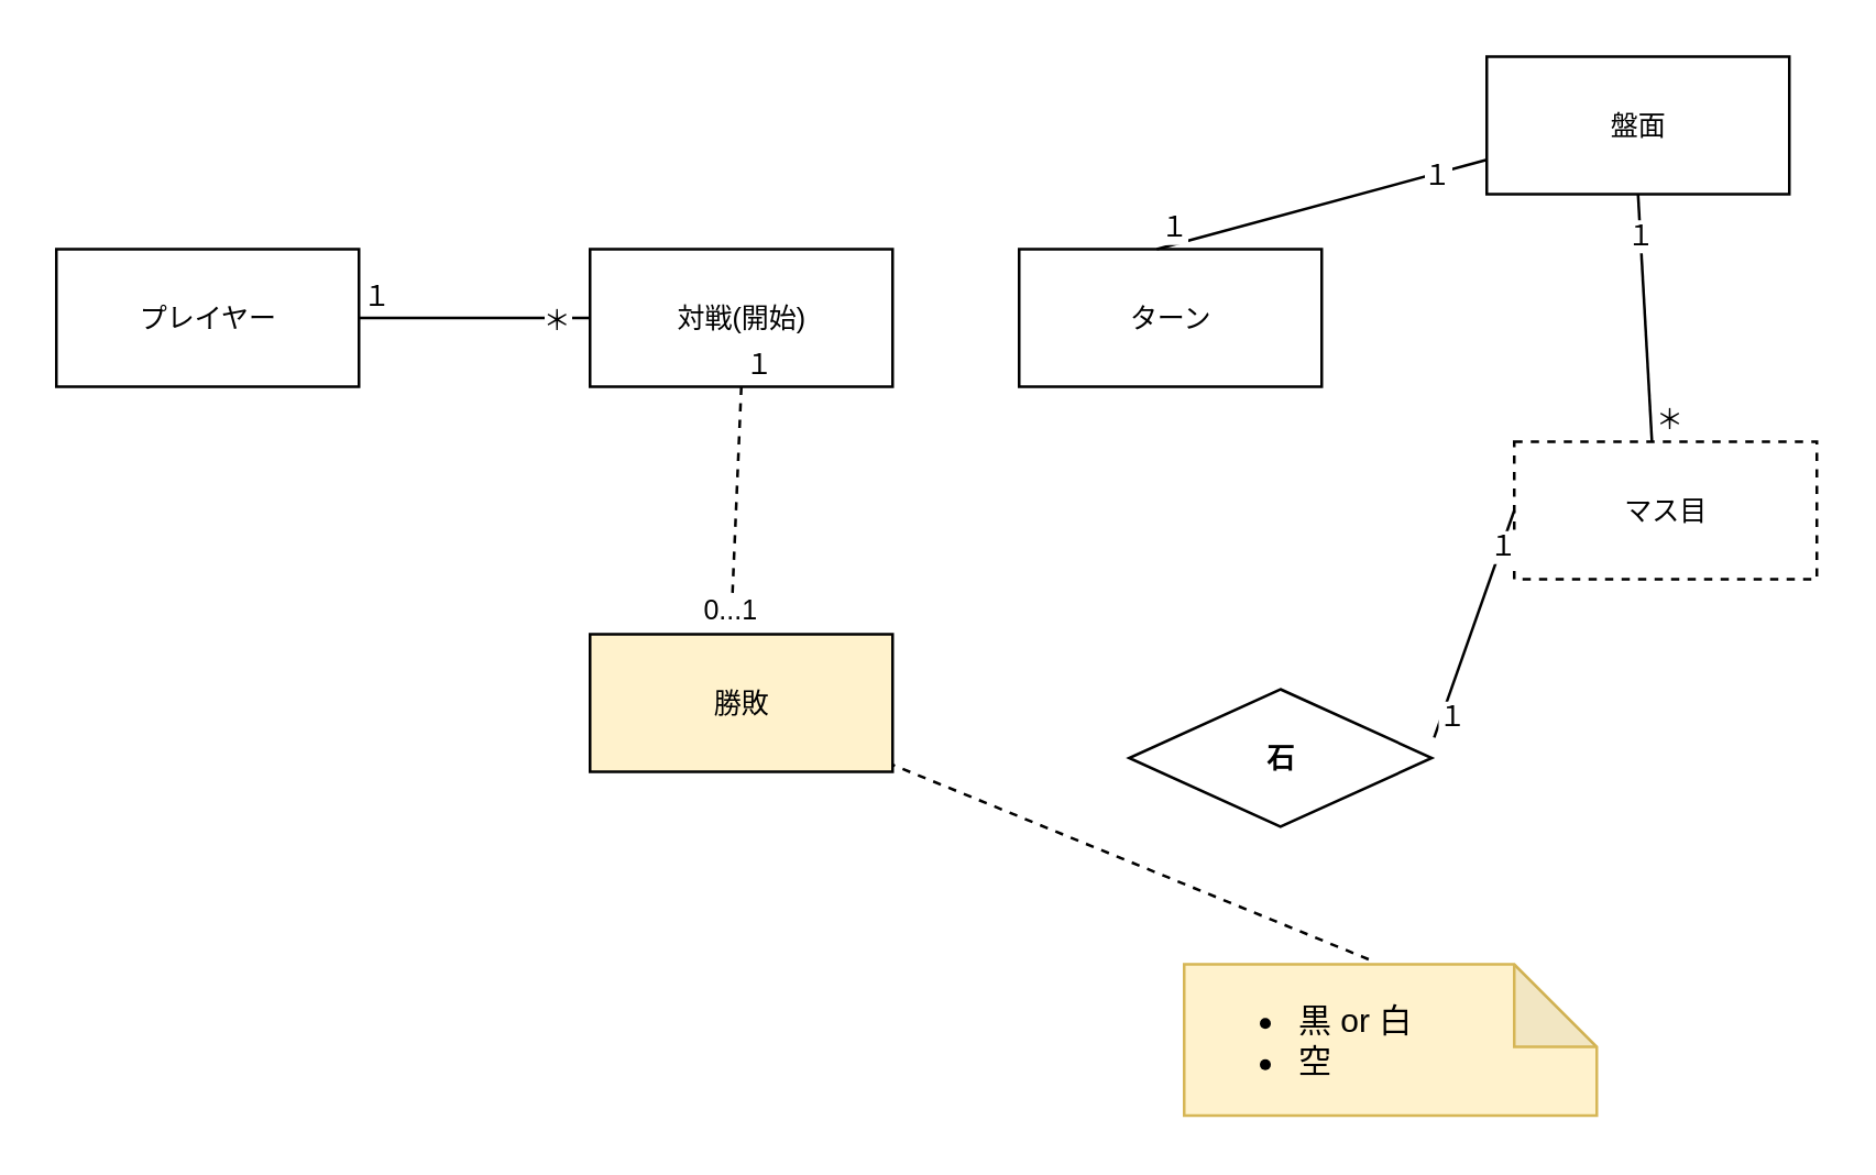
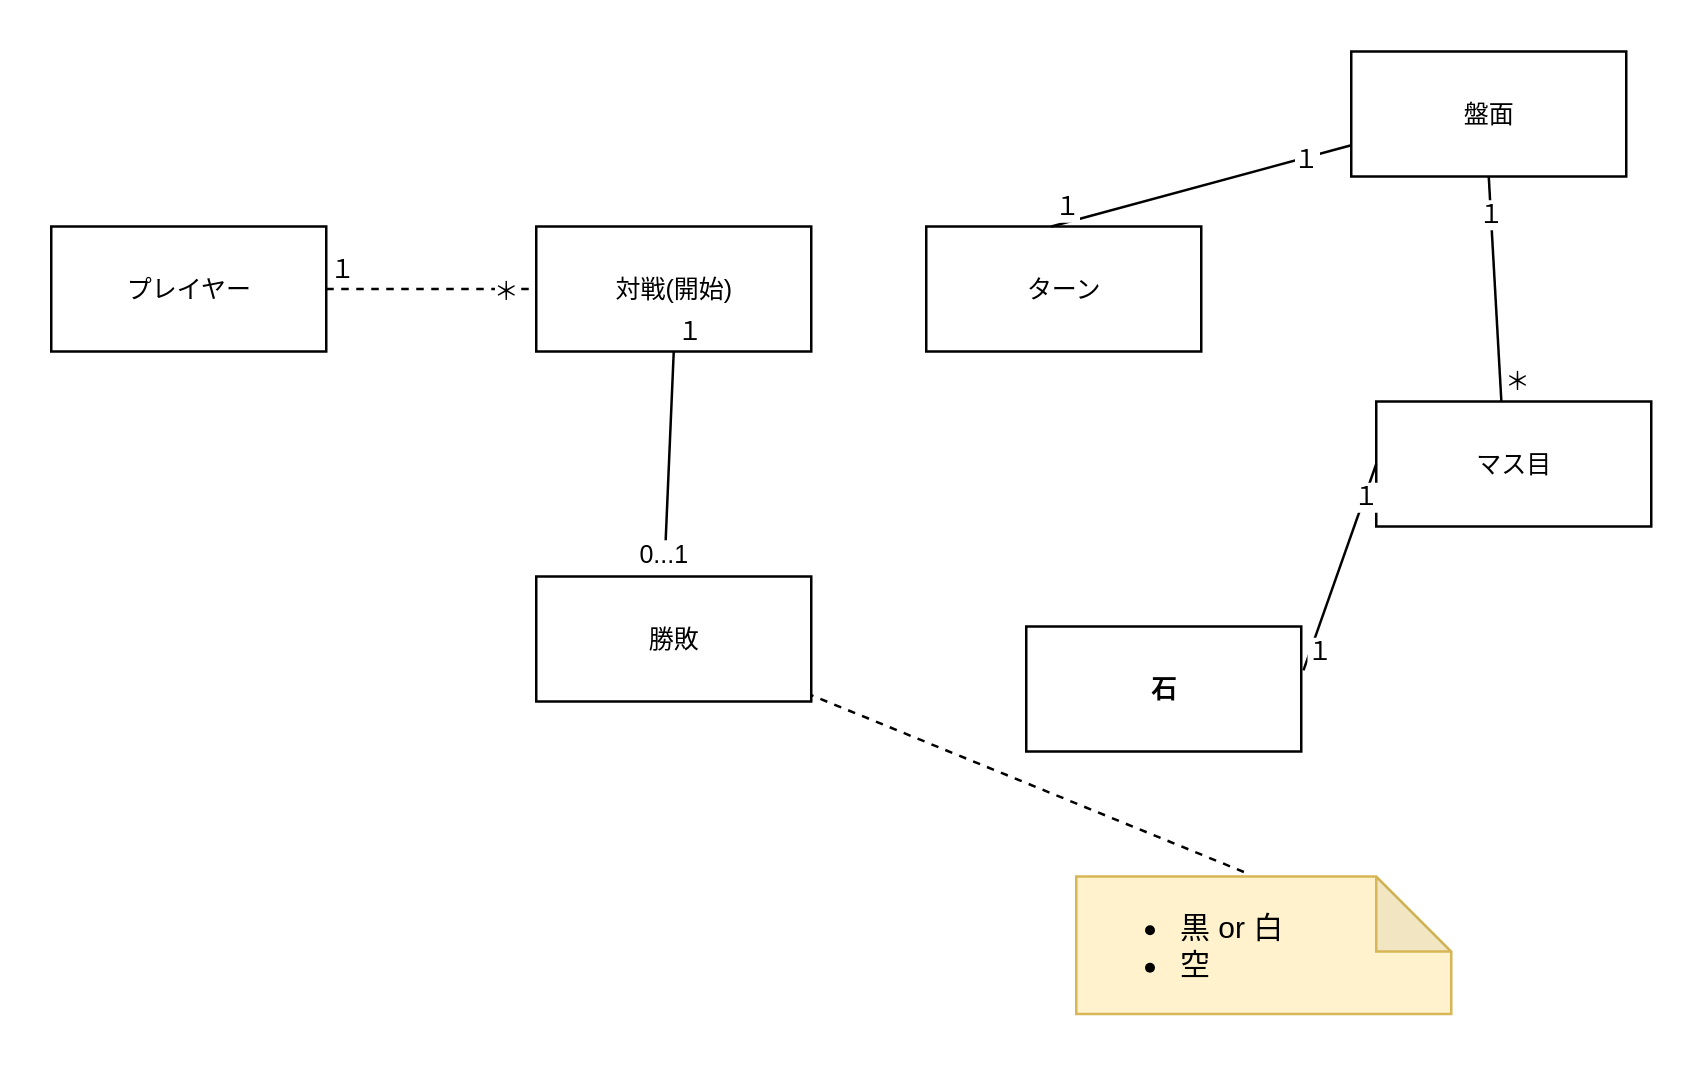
- <mxCell id="8" value="" style="endArrow=none;html=1;fontSize=10;exitX=1;exitY=0.5;exitDx=0;exitDy=0;" edge="1" parent="1" source="2" target="11"><mxGeometry relative="1" as="geometry"><mxPoint x="250" y="130" as="sourcePoint" /><mxPoint x="210" y="160" as="targetPoint" /></mxGeometry></mxCell>
+ <mxCell id="8" value="" style="endArrow=none;html=1;fontSize=10;exitX=1;exitY=0.5;exitDx=0;exitDy=0;dashed=1;" edge="1" parent="1" source="2" target="11"><mxGeometry relative="1" as="geometry"><mxPoint x="250" y="130" as="sourcePoint" /><mxPoint x="210" y="160" as="targetPoint" /></mxGeometry></mxCell>
- <mxCell id="12" value="" style="endArrow=none;html=1;fontSize=10;exitX=0.5;exitY=1;exitDx=0;exitDy=0;entryX=0.466;entryY=-0.052;entryDx=0;entryDy=0;entryPerimeter=0;dashed=1;" edge="1" parent="1" source="11" target="5"><mxGeometry relative="1" as="geometry"><mxPoint x="227" y="170" as="sourcePoint" /><mxPoint x="311" y="170" as="targetPoint" /></mxGeometry></mxCell>
+ <mxCell id="12" value="" style="endArrow=none;html=1;fontSize=10;exitX=0.5;exitY=1;exitDx=0;exitDy=0;entryX=0.466;entryY=-0.052;entryDx=0;entryDy=0;entryPerimeter=0;" edge="1" parent="1" source="11" target="5"><mxGeometry relative="1" as="geometry"><mxPoint x="227" y="170" as="sourcePoint" /><mxPoint x="311" y="170" as="targetPoint" /></mxGeometry></mxCell>
- <mxCell id="19" value="&lt;span style=&quot;font-size: 10px;&quot;&gt;マス目&lt;/span&gt;" style="html=1;fontSize=2;dashed=1;" vertex="1" parent="1"><mxGeometry x="550" y="160" width="110" height="50" as="geometry" /></mxCell>
+ <mxCell id="19" value="&lt;span style=&quot;font-size: 10px;&quot;&gt;マス目&lt;/span&gt;" style="html=1;fontSize=2;" vertex="1" parent="1"><mxGeometry x="550" y="160" width="110" height="50" as="geometry" /></mxCell>
- <mxCell id="5" value="&lt;span style=&quot;font-size: 10px;&quot;&gt;勝敗&lt;/span&gt;" style="html=1;fontSize=2;fillColor=#fff2cc;" vertex="1" parent="1"><mxGeometry x="214" y="230" width="110" height="50" as="geometry" /></mxCell>
+ <mxCell id="5" value="&lt;span style=&quot;font-size: 10px;&quot;&gt;勝敗&lt;/span&gt;" style="html=1;fontSize=2;" vertex="1" parent="1"><mxGeometry x="214" y="230" width="110" height="50" as="geometry" /></mxCell>
- <mxCell id="4" value="&lt;span style=&quot;font-size: 10px;&quot;&gt;石&lt;/span&gt;" style="rhombus;html=1;fontSize=2;fontStyle=1;" vertex="1" parent="1"><mxGeometry x="410" y="250" width="110" height="50" as="geometry" /></mxCell>
+ <mxCell id="4" value="&lt;span style=&quot;font-size: 10px;&quot;&gt;石&lt;/span&gt;" style="html=1;fontSize=2;fontStyle=1" vertex="1" parent="1"><mxGeometry x="410" y="250" width="110" height="50" as="geometry" /></mxCell>
